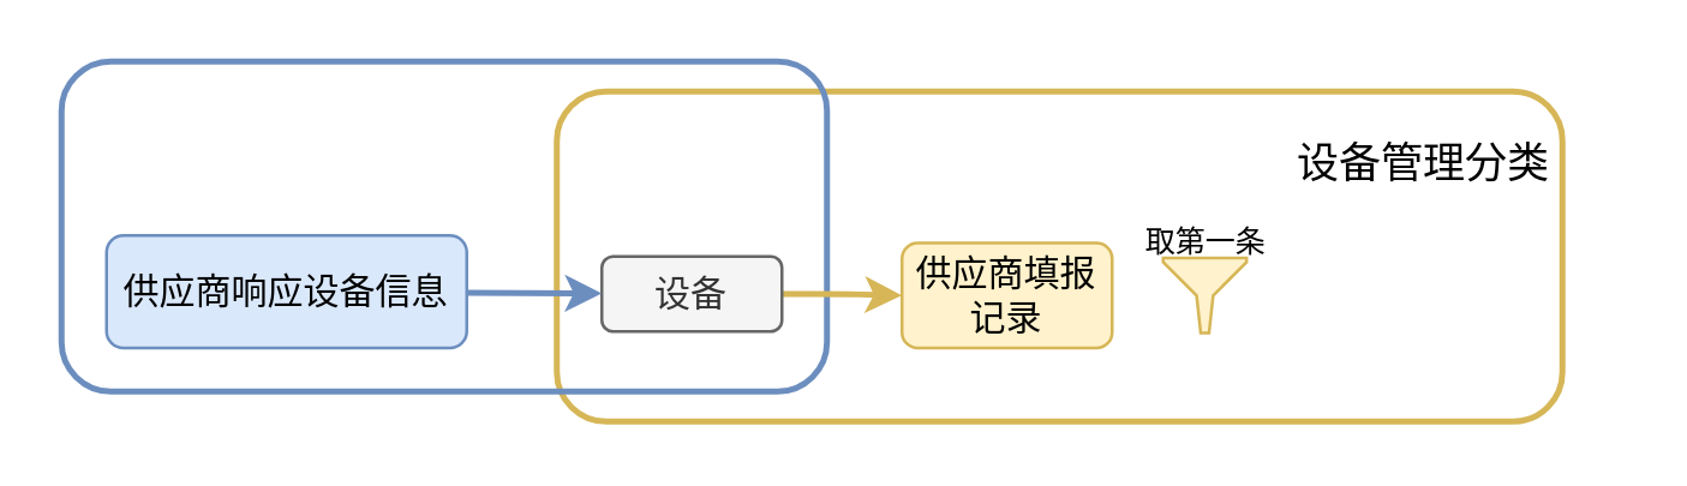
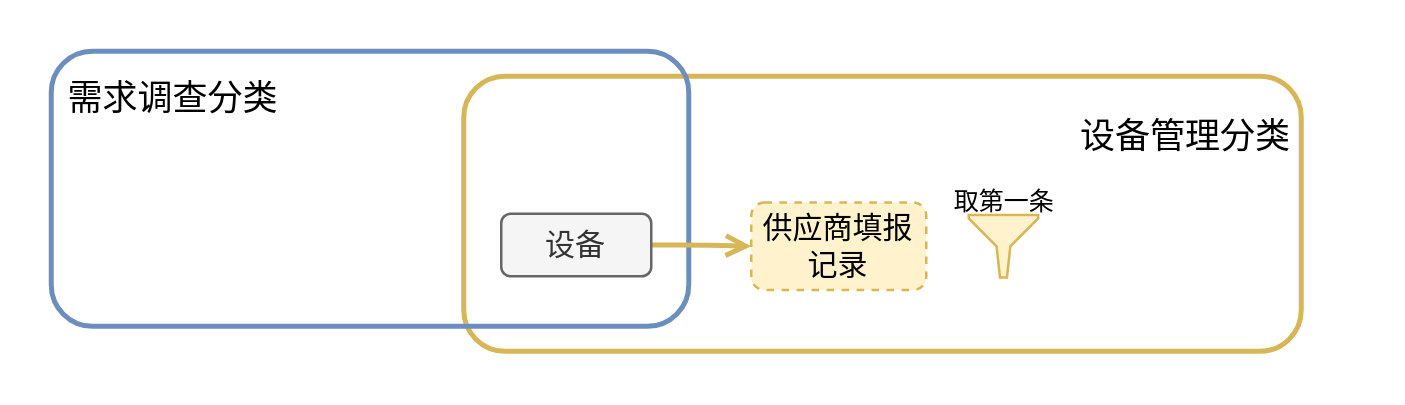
+ <mxCell id="8" value="需求调查&lt;span style=&quot;background-color: transparent;&quot;&gt;分类&lt;/span&gt;" style="text;html=1;align=left;verticalAlign=middle;resizable=0;points=[];autosize=1;strokeColor=none;fillColor=none;fontFamily=黑体;fontSize=14;" vertex="1" parent="1"><mxGeometry x="25" y="25" width="110" height="30" as="geometry" /></mxCell>
- <mxCell id="7" value="供应商响应设备信息" style="rounded=1;whiteSpace=wrap;html=1;fillColor=#dae8fc;strokeColor=#6c8ebf;fontFamily=仿宋;" vertex="1" parent="1"><mxGeometry x="35" y="78" width="120" height="37.5" as="geometry" /></mxCell>
- <mxCell id="6" style="edgeStyle=none;html=1;fillColor=#dae8fc;strokeColor=#6c8ebf;fontFamily=仿宋;strokeWidth=2;" edge="1" parent="1" source="7" target="5"><mxGeometry relative="1" as="geometry" /></mxCell>
- <mxCell id="4" style="edgeStyle=orthogonalEdgeStyle;html=1;exitX=1;exitY=0.5;exitDx=0;exitDy=0;entryX=0;entryY=0.5;entryDx=0;entryDy=0;fillColor=#fff2cc;strokeColor=#d6b656;strokeWidth=2;" edge="1" parent="1" source="5" target="10"><mxGeometry relative="1" as="geometry" /></mxCell>
+ <mxCell id="4" style="edgeStyle=orthogonalEdgeStyle;html=1;exitX=1;exitY=0.5;exitDx=0;exitDy=0;entryX=0;entryY=0.5;entryDx=0;entryDy=0;fillColor=#fff2cc;strokeColor=#d6b656;strokeWidth=2;endArrow=open;" edge="1" parent="1" source="5" target="10"><mxGeometry relative="1" as="geometry" /></mxCell>
- <mxCell id="10" value="供应商填报记录" style="rounded=1;fillColor=#fff2cc;strokeColor=#d6b656;fontFamily=仿宋;fontColor=default;whiteSpace=wrap;html=1;" vertex="1" parent="1"><mxGeometry x="300" y="80.5" width="70" height="35" as="geometry" /></mxCell>
+ <mxCell id="10" value="供应商填报记录" style="rounded=1;fillColor=#fff2cc;strokeColor=#d6b656;fontFamily=仿宋;fontColor=default;whiteSpace=wrap;html=1;dashed=1;" vertex="1" parent="1"><mxGeometry x="300" y="80.5" width="70" height="35" as="geometry" /></mxCell>
